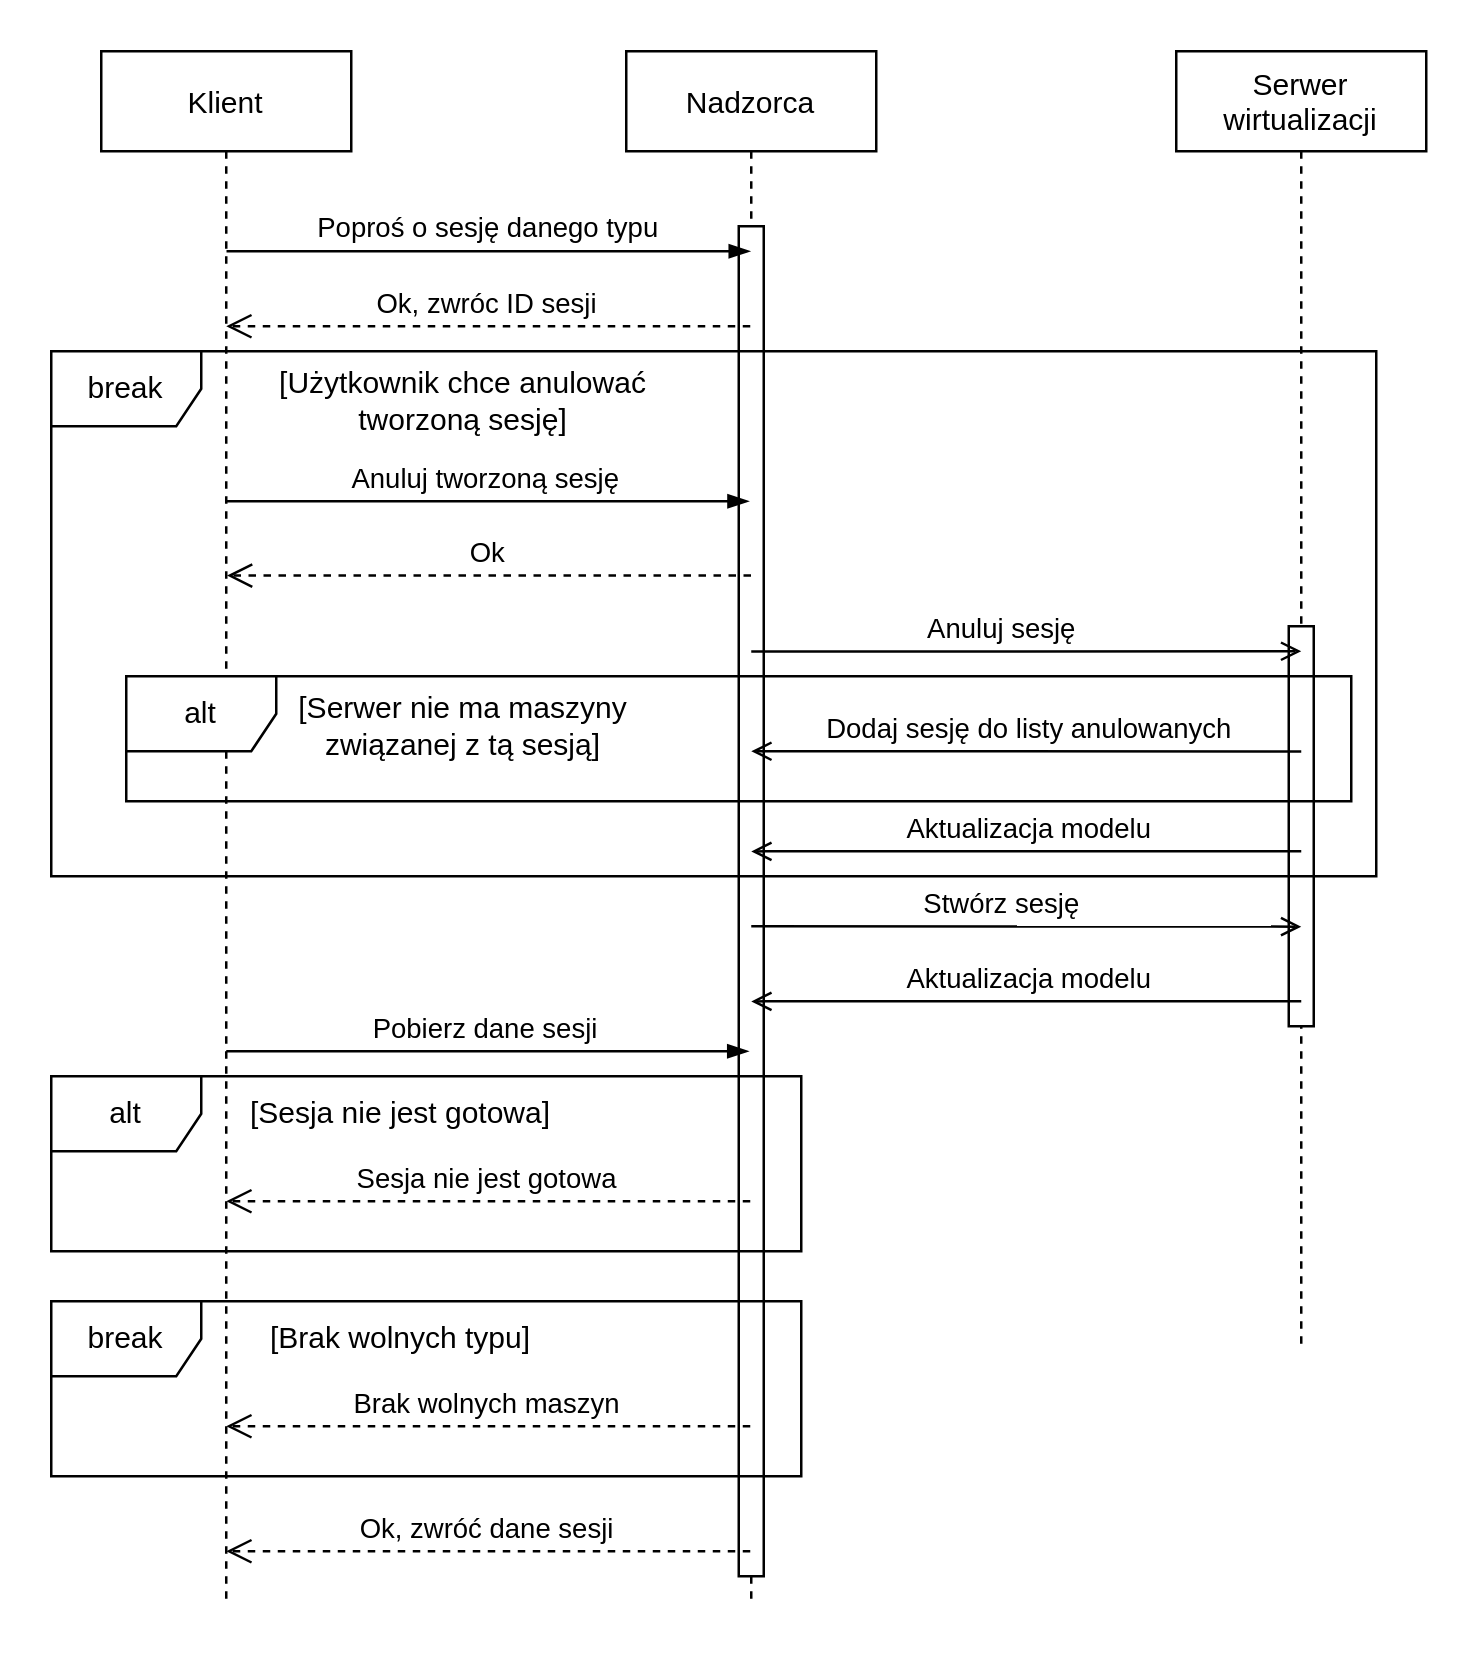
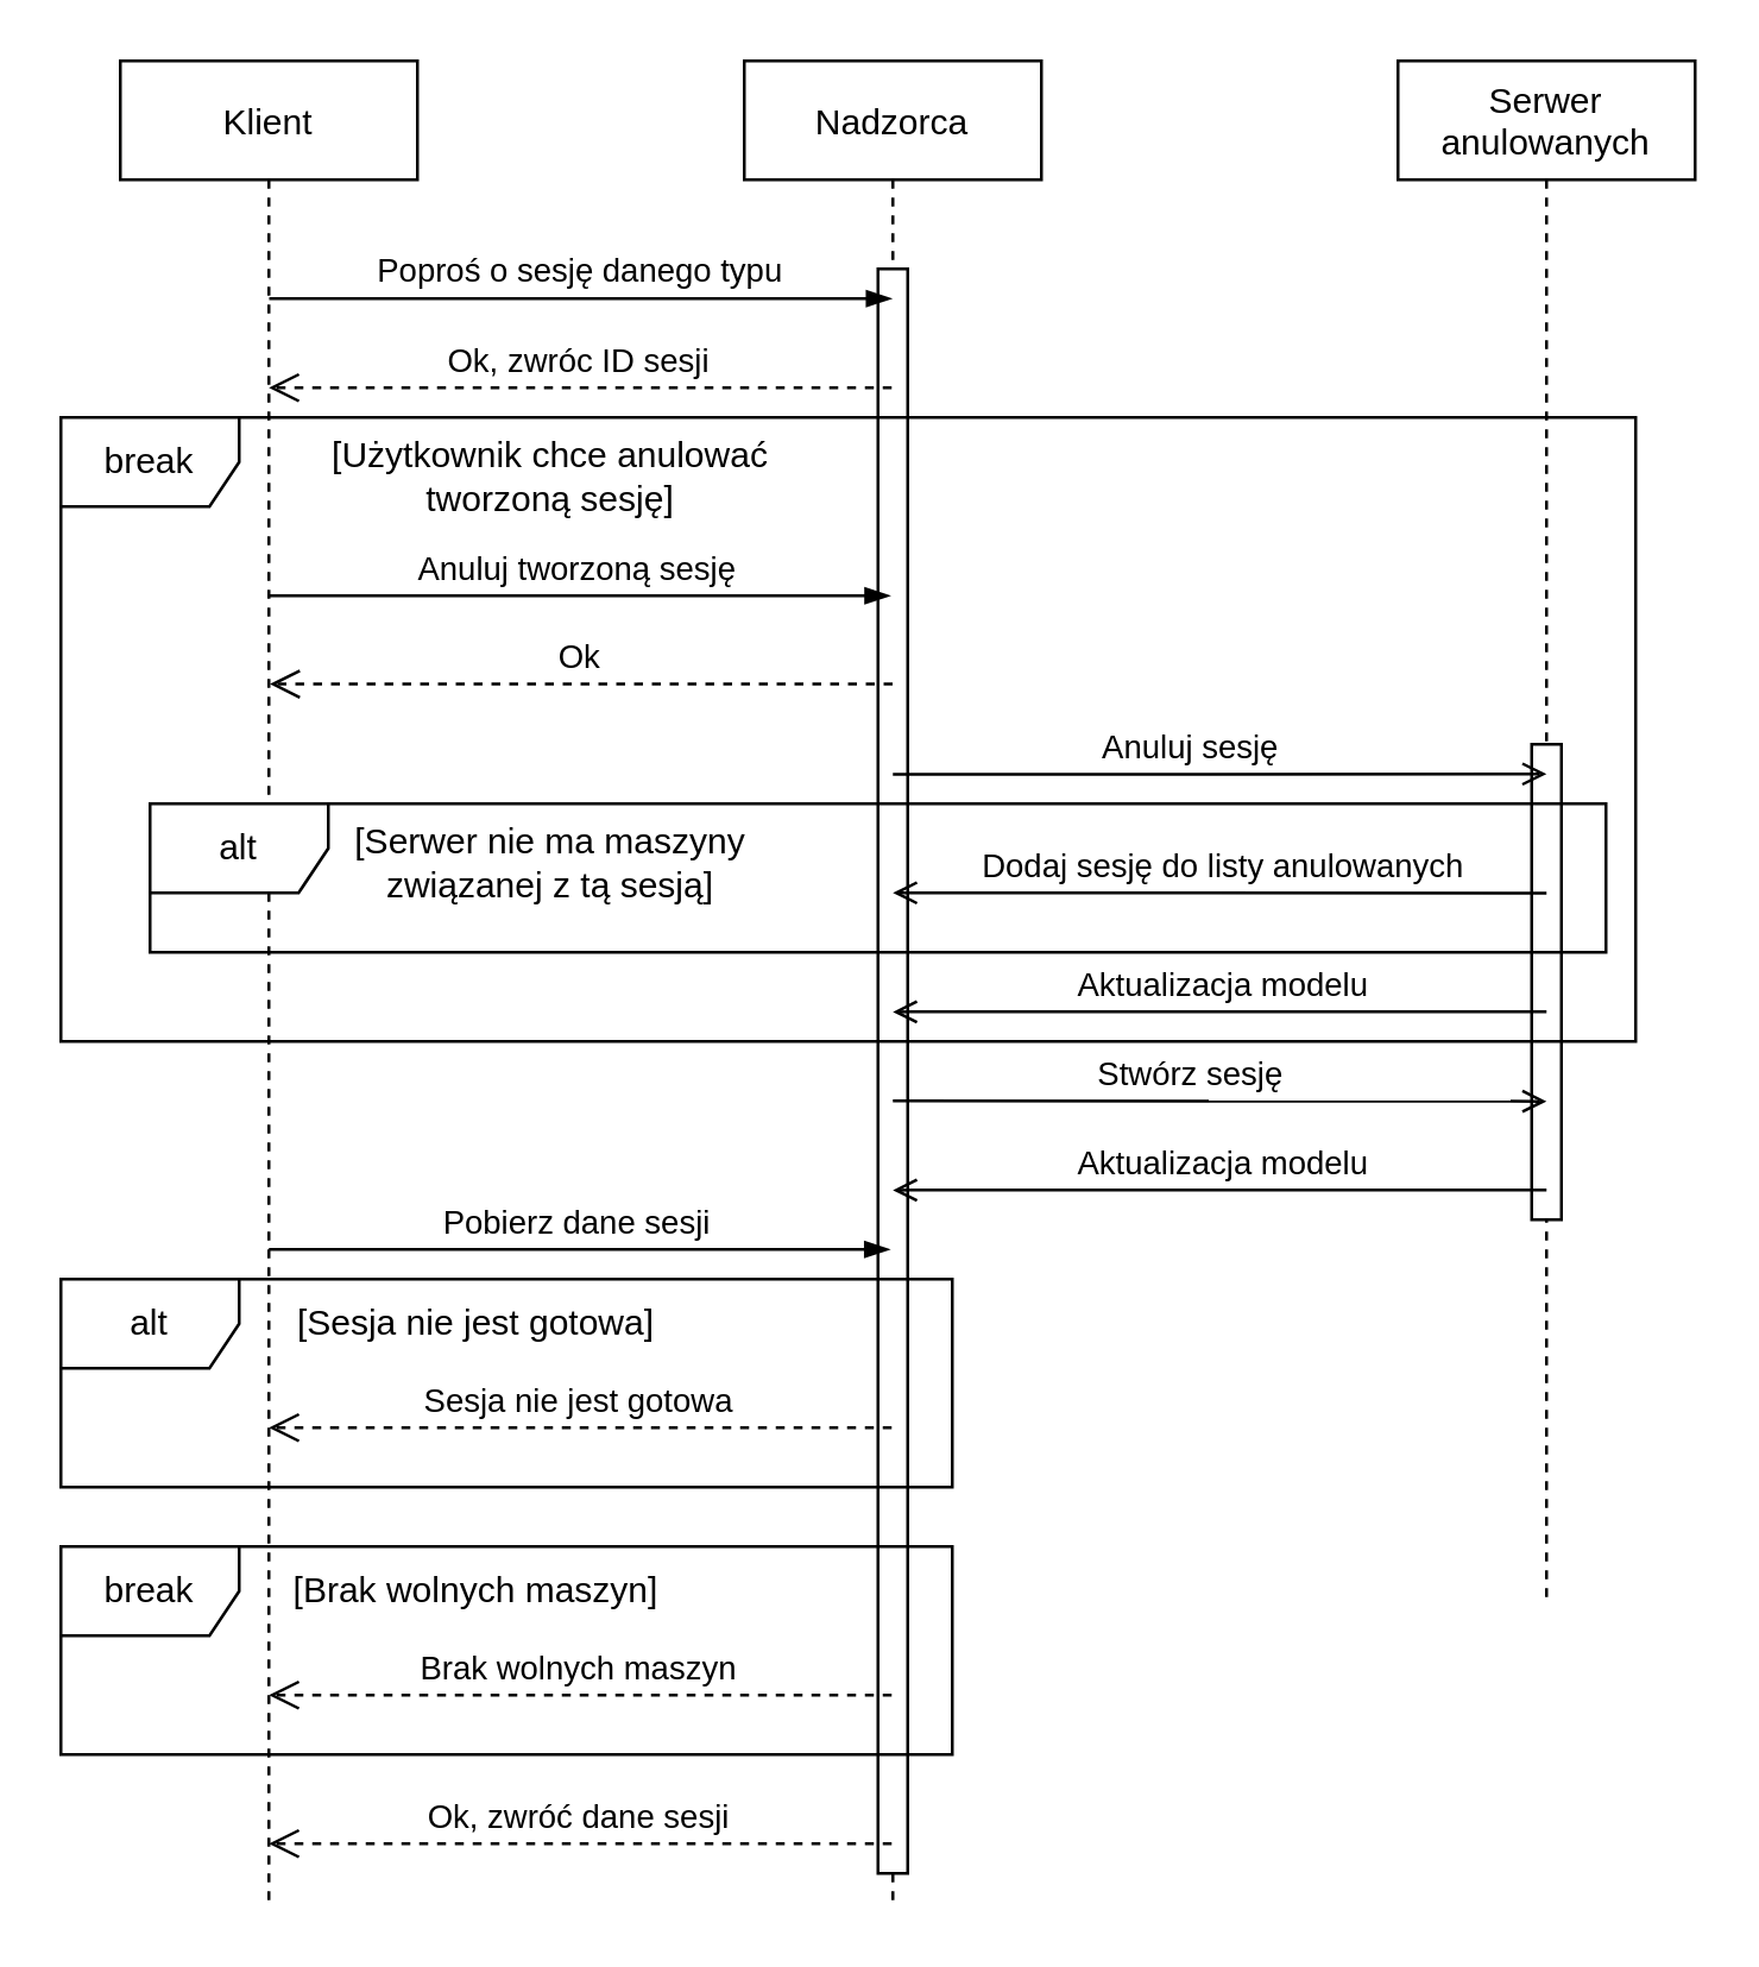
- <mxCell id="10" value="Serwer&#10;wirtualizacji&#10;" style="shape=umlLifeline;perimeter=lifelinePerimeter;container=1;collapsible=0;recursiveResize=0;rounded=0;shadow=0;strokeWidth=1;verticalAlign=top;" parent="1" vertex="1"><mxGeometry x="470" y="20" width="100" height="520" as="geometry" /></mxCell>
+ <mxCell id="10" value="Serwer&#10;anulowanych&#10;" style="shape=umlLifeline;perimeter=lifelinePerimeter;container=1;collapsible=0;recursiveResize=0;rounded=0;shadow=0;strokeWidth=1;verticalAlign=top;" parent="1" vertex="1"><mxGeometry x="470" y="20" width="100" height="520" as="geometry" /></mxCell>
- <mxCell id="29" value="[Brak wolnych typu]" style="text;html=1;strokeColor=none;fillColor=none;align=center;verticalAlign=middle;whiteSpace=wrap;rounded=0;" parent="1" vertex="1"><mxGeometry x="90" y="520" width="140" height="30" as="geometry" /></mxCell>
+ <mxCell id="29" value="[Brak wolnych maszyn]" style="text;html=1;strokeColor=none;fillColor=none;align=center;verticalAlign=middle;whiteSpace=wrap;rounded=0;" parent="1" vertex="1"><mxGeometry x="90" y="520" width="140" height="30" as="geometry" /></mxCell>
